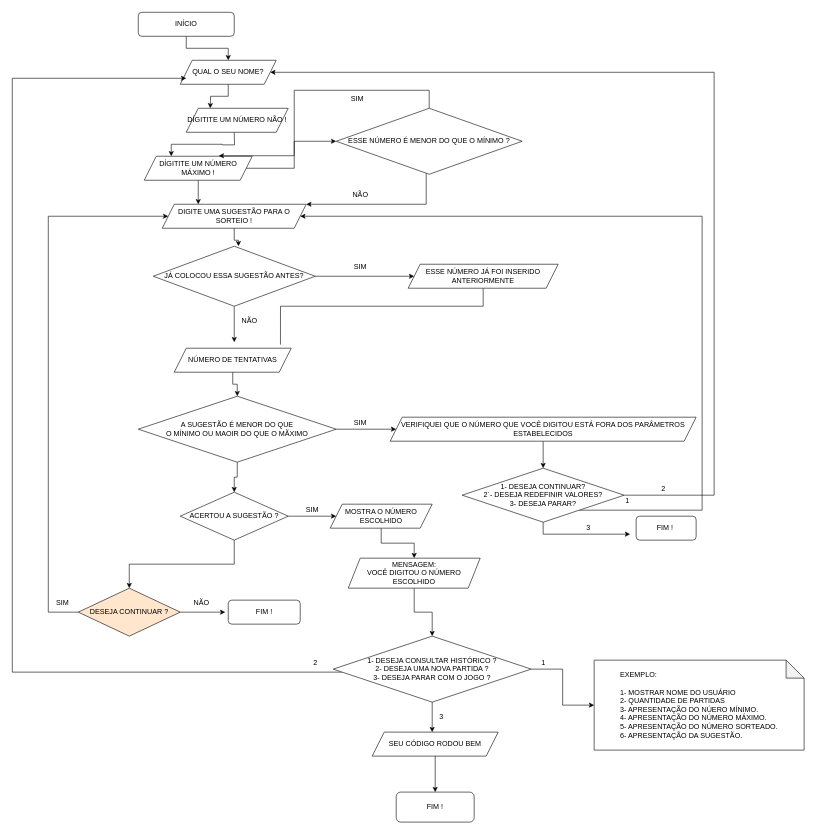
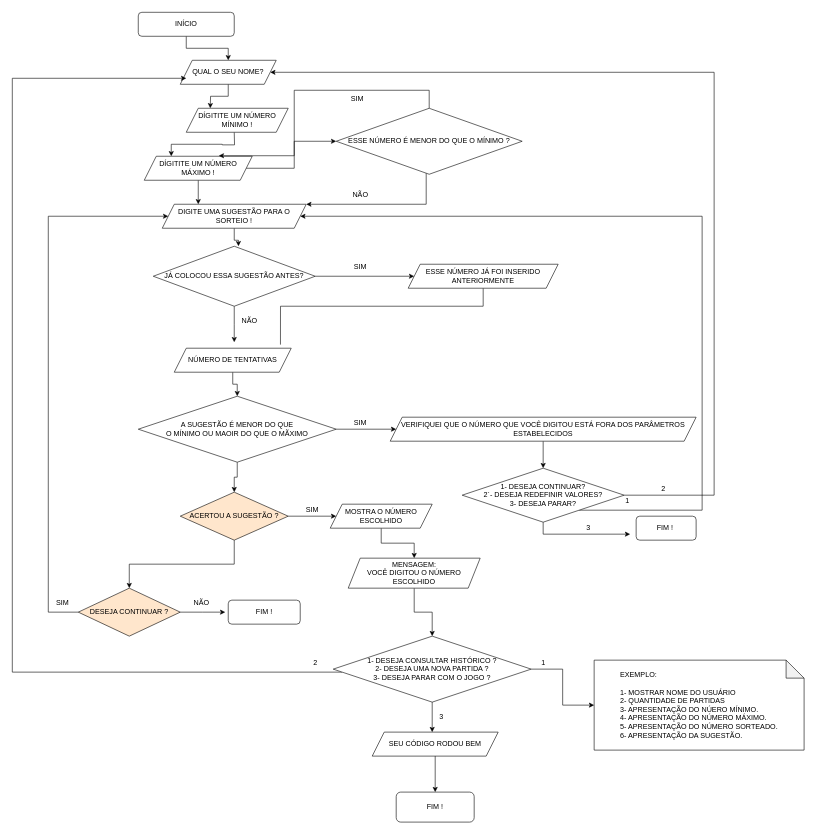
- <mxCell id="12" value="DÍGITITE UM NÚMERO NÃO !" style="shape=parallelogram;perimeter=parallelogramPerimeter;whiteSpace=wrap;html=1;fixedSize=1;" parent="1" vertex="1"><mxGeometry x="310" y="180" width="170" height="40" as="geometry" /></mxCell>
+ <mxCell id="12" value="DÍGITITE UM NÚMERO MÍNIMO !" style="shape=parallelogram;perimeter=parallelogramPerimeter;whiteSpace=wrap;html=1;fixedSize=1;" parent="1" vertex="1"><mxGeometry x="310" y="180" width="170" height="40" as="geometry" /></mxCell>
- <mxCell id="38" value="ACERTOU A SUGESTÃO ?" style="rhombus;whiteSpace=wrap;html=1;" parent="1" vertex="1"><mxGeometry x="300" y="820" width="180" height="80" as="geometry" /></mxCell>
+ <mxCell id="38" value="ACERTOU A SUGESTÃO ?" style="rhombus;whiteSpace=wrap;html=1;fillColor=#ffe6cc;" parent="1" vertex="1"><mxGeometry x="300" y="820" width="180" height="80" as="geometry" /></mxCell>
